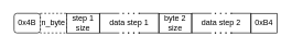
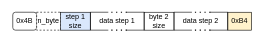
- <mxCell id="4" value="step 1 size" style="rounded=0;whiteSpace=wrap;html=1;" vertex="1" parent="1"><mxGeometry x="100" y="20" width="50" height="30" as="geometry" /></mxCell>
+ <mxCell id="4" value="step 1 size" style="rounded=0;whiteSpace=wrap;html=1;fillColor=#dae8fc;" vertex="1" parent="1"><mxGeometry x="100" y="20" width="50" height="30" as="geometry" /></mxCell>
- <mxCell id="6" value="0xB4" style="rounded=0;whiteSpace=wrap;html=1;" vertex="1" parent="1"><mxGeometry x="380" y="20" width="40" height="30" as="geometry" /></mxCell>
+ <mxCell id="6" value="0xB4" style="rounded=0;whiteSpace=wrap;html=1;fillColor=#fff2cc;" vertex="1" parent="1"><mxGeometry x="380" y="20" width="40" height="30" as="geometry" /></mxCell>
